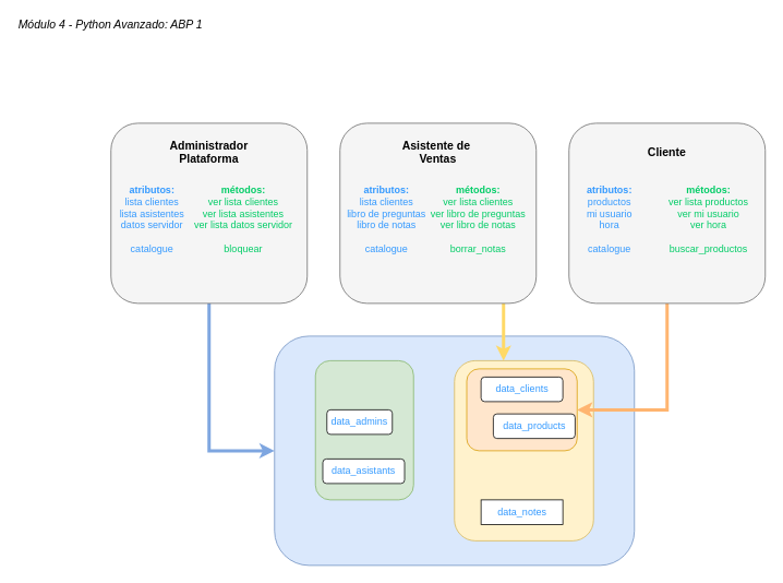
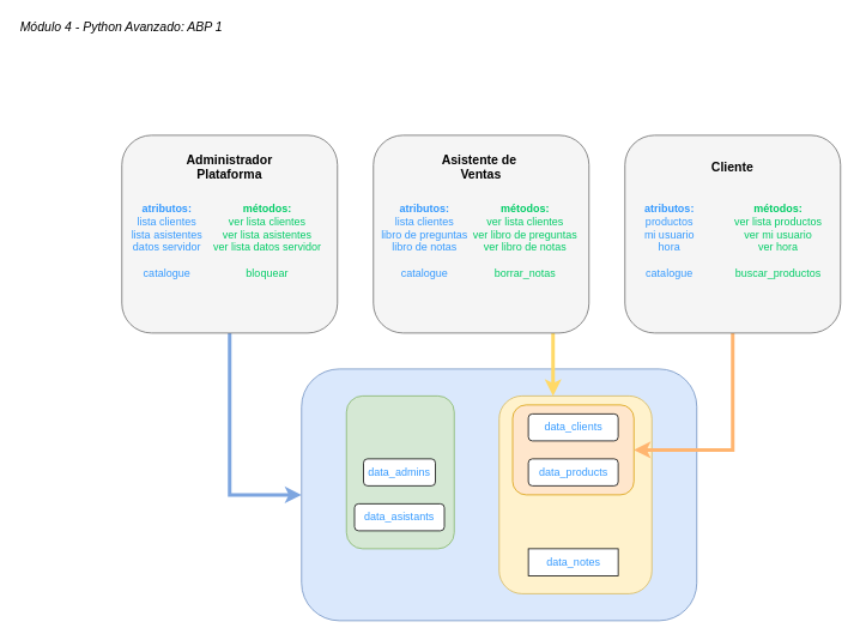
- <mxCell id="23" value="&lt;font color=&quot;#3399ff&quot; face=&quot;helvetica&quot;&gt;data_admins&lt;/font&gt;" style="rounded=1;whiteSpace=wrap;html=1;" vertex="1" parent="1"><mxGeometry x="399" y="500" width="80" height="30" as="geometry" /></mxCell>
+ <mxCell id="23" value="&lt;font color=&quot;#3399ff&quot; face=&quot;helvetica&quot;&gt;data_admins&lt;/font&gt;" style="rounded=1;whiteSpace=wrap;html=1;" vertex="1" parent="1"><mxGeometry x="404" y="510" width="80" height="30" as="geometry" /></mxCell>
- <mxCell id="22" value="&lt;div style=&quot;text-align: left&quot;&gt;&lt;span&gt;&lt;font color=&quot;#3399ff&quot;&gt;data_products&lt;/font&gt;&lt;/span&gt;&lt;/div&gt;" style="rounded=1;whiteSpace=wrap;html=1;" parent="1" vertex="1"><mxGeometry x="602.5" y="505" width="100" height="30" as="geometry" /></mxCell>
+ <mxCell id="22" value="&lt;div style=&quot;text-align: left&quot;&gt;&lt;span&gt;&lt;font color=&quot;#3399ff&quot;&gt;data_products&lt;/font&gt;&lt;/span&gt;&lt;/div&gt;" style="rounded=1;whiteSpace=wrap;html=1;" parent="1" vertex="1"><mxGeometry x="587.5" y="510" width="100" height="30" as="geometry" /></mxCell>
